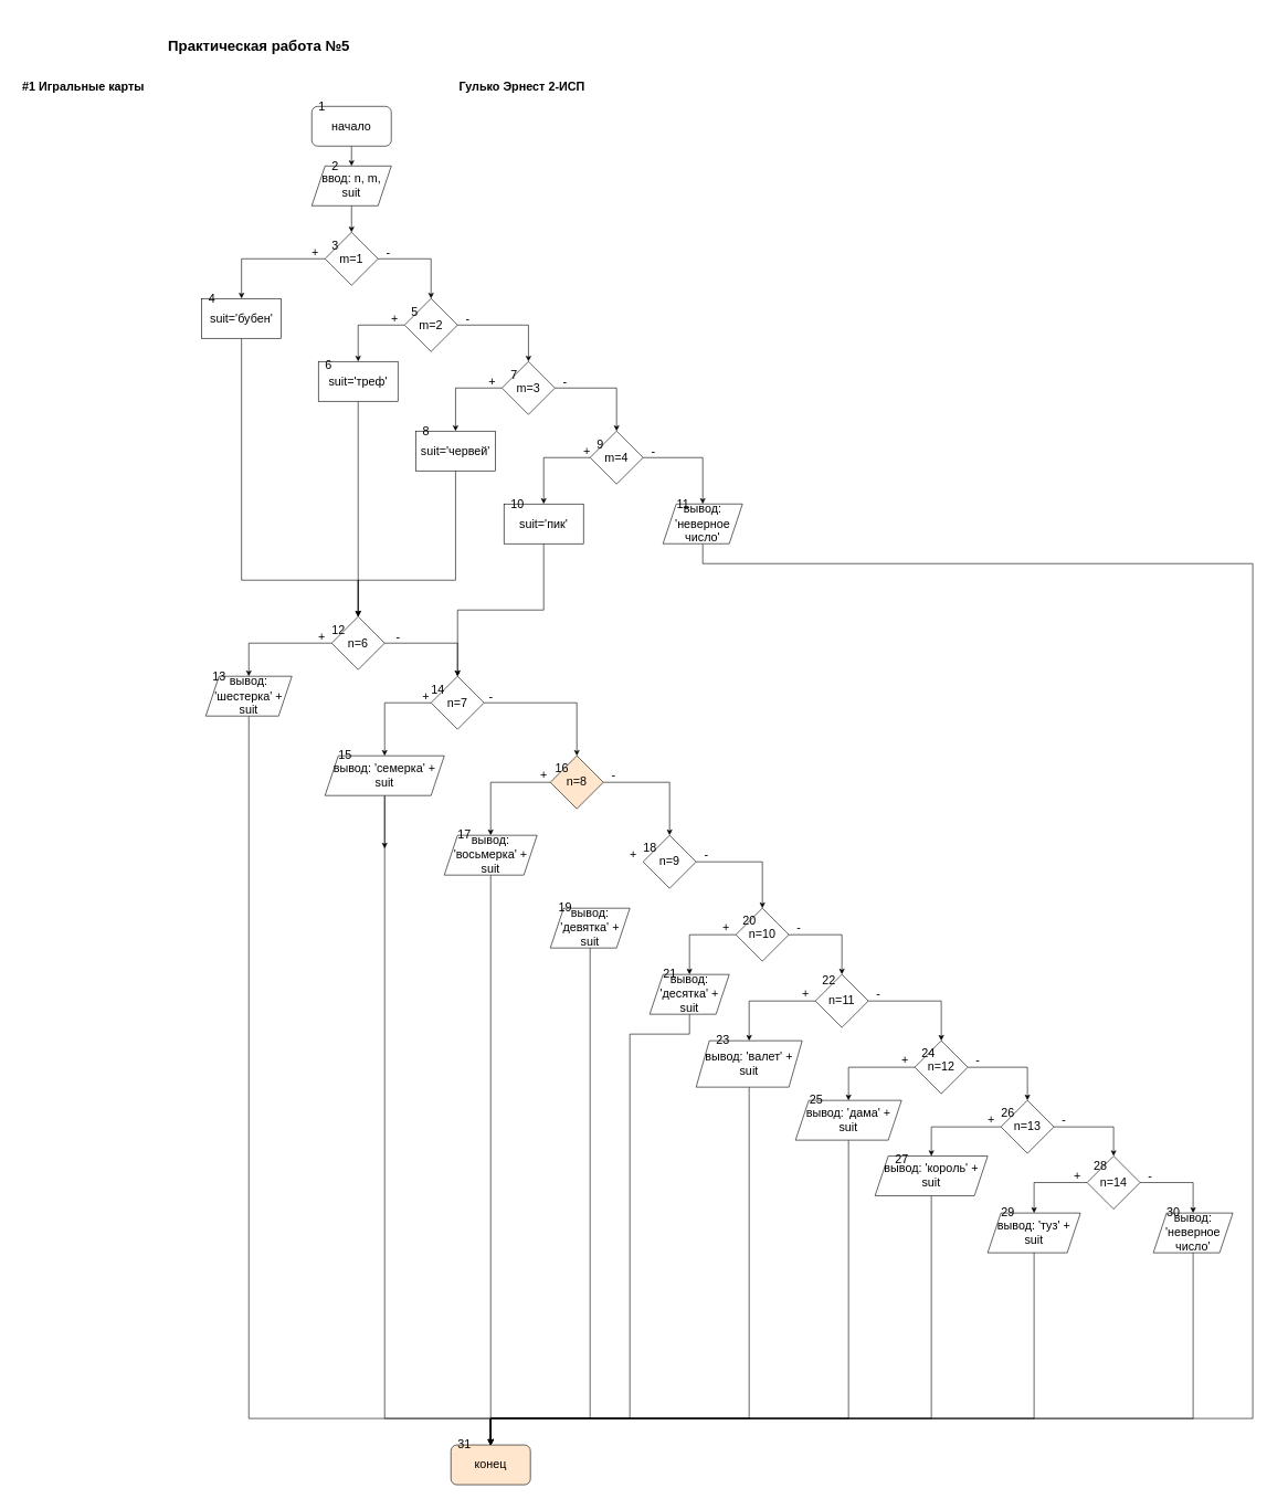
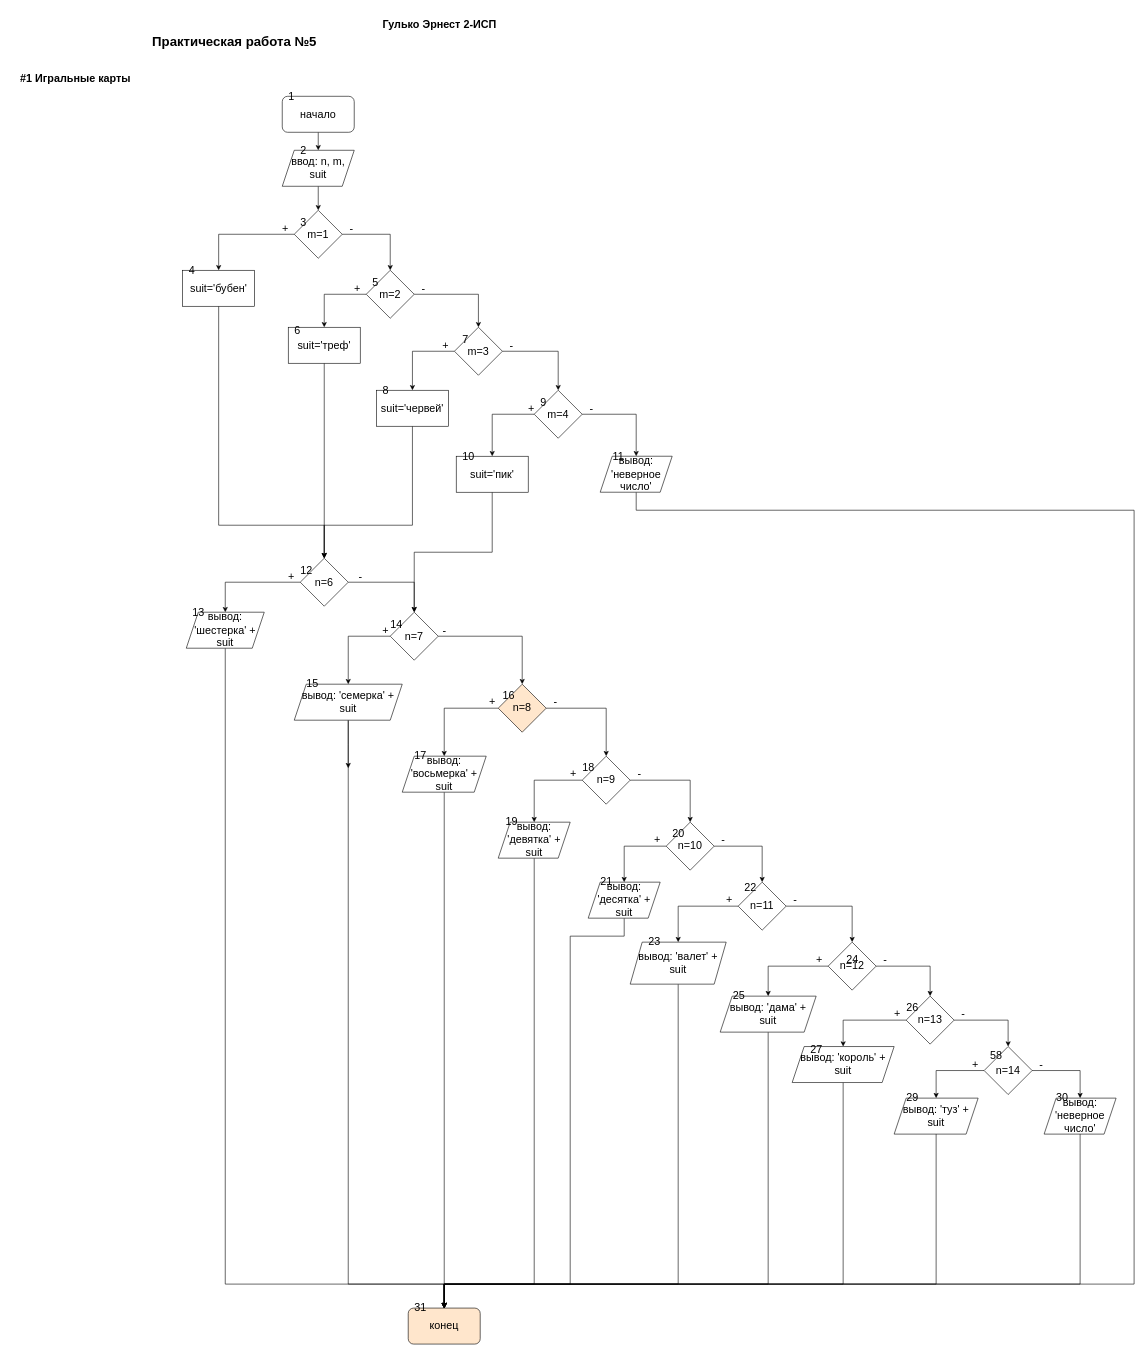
- <mxCell id="2" value="&lt;b&gt;&lt;font style=&quot;font-size: 18px;&quot;&gt;Гулько Эрнест 2-ИСП&lt;/font&gt;&lt;/b&gt;" style="text;html=1;align=center;verticalAlign=middle;resizable=0;points=[];autosize=1;strokeColor=none;fillColor=none;" vertex="1" parent="1"><mxGeometry x="682" y="110" width="210" height="40" as="geometry" /></mxCell>
+ <mxCell id="2" value="&lt;b&gt;&lt;font style=&quot;font-size: 18px;&quot;&gt;Гулько Эрнест 2-ИСП&lt;/font&gt;&lt;/b&gt;" style="text;html=1;align=center;verticalAlign=middle;resizable=0;points=[];autosize=1;strokeColor=none;fillColor=none;" vertex="1" parent="1"><mxGeometry x="627" width="210" height="40" as="geometry" y="20" /></mxCell>
+ <mxCell id="55" value="" style="edgeStyle=orthogonalEdgeStyle;rounded=0;orthogonalLoop=1;jettySize=auto;html=1;fontSize=18;" edge="1" parent="1" source="57" target="59"><mxGeometry relative="1" as="geometry" /></mxCell>
- <mxCell id="129" value="24" style="text;html=1;align=center;verticalAlign=middle;resizable=0;points=[];autosize=1;strokeColor=none;fillColor=none;fontSize=18;" vertex="1" parent="1"><mxGeometry x="1380" y="1570" width="40" height="40" as="geometry" /></mxCell>
+ <mxCell id="129" value="24" style="text;html=1;align=center;verticalAlign=middle;resizable=0;points=[];autosize=1;strokeColor=none;fillColor=none;fontSize=18;" vertex="1" parent="1"><mxGeometry x="1400" y="1580" width="40" height="40" as="geometry" /></mxCell>
- <mxCell id="133" value="28" style="text;html=1;align=center;verticalAlign=middle;resizable=0;points=[];autosize=1;strokeColor=none;fillColor=none;fontSize=18;" vertex="1" parent="1"><mxGeometry x="1640" y="1740" width="40" height="40" as="geometry" /></mxCell>
+ <mxCell id="133" value="58" style="text;html=1;align=center;verticalAlign=middle;resizable=0;points=[];autosize=1;strokeColor=none;fillColor=none;fontSize=18;" vertex="1" parent="1"><mxGeometry x="1640" y="1740" width="40" height="40" as="geometry" /></mxCell>
